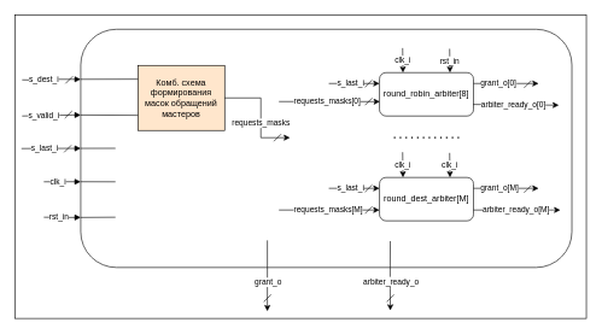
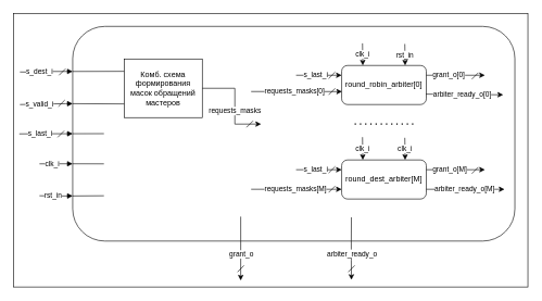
- <mxCell id="24" value="round_robin_arbiter[8]" style="rounded=1;whiteSpace=wrap;html=1;" parent="1" vertex="1"><mxGeometry x="524" y="100" width="130" height="60" as="geometry" /></mxCell>
+ <mxCell id="24" value="round_robin_arbiter[0]" style="rounded=1;whiteSpace=wrap;html=1;" parent="1" vertex="1"><mxGeometry x="524" y="100" width="130" height="60" as="geometry" /></mxCell>
- <mxCell id="21" value="Комб. схема формирования масок обращений мастеров" style="rounded=0;whiteSpace=wrap;html=1;fillColor=#ffe6cc;" parent="1" vertex="1"><mxGeometry x="190" y="90" width="120" height="90" as="geometry" /></mxCell>
+ <mxCell id="21" value="Комб. схема формирования масок обращений мастеров" style="rounded=0;whiteSpace=wrap;html=1;" parent="1" vertex="1"><mxGeometry x="190" y="90" width="120" height="90" as="geometry" /></mxCell>
